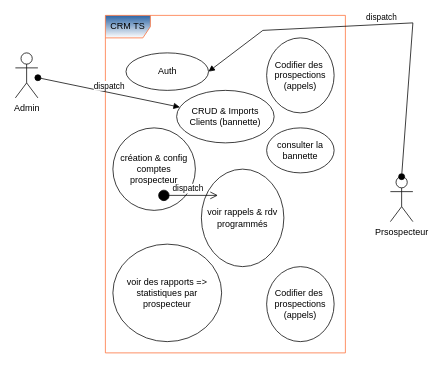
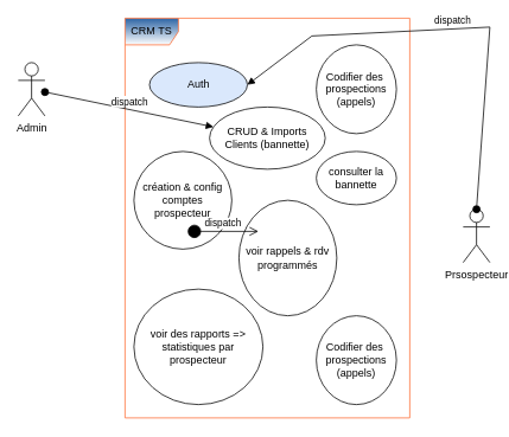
- <mxCell id="3" value="Auth" style="ellipse;whiteSpace=wrap;html=1;" vertex="1" parent="1"><mxGeometry x="167.5" y="70" width="110" height="50" as="geometry" /></mxCell>
+ <mxCell id="3" value="Auth" style="ellipse;whiteSpace=wrap;html=1;fillColor=#dae8fc;" vertex="1" parent="1"><mxGeometry x="167.5" y="70" width="110" height="50" as="geometry" /></mxCell>
